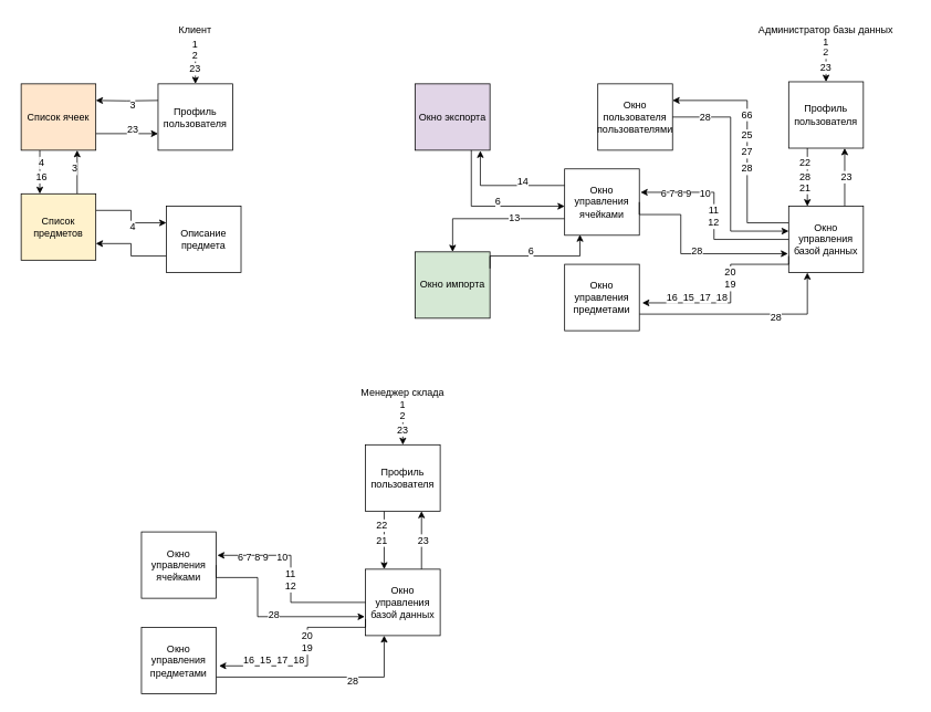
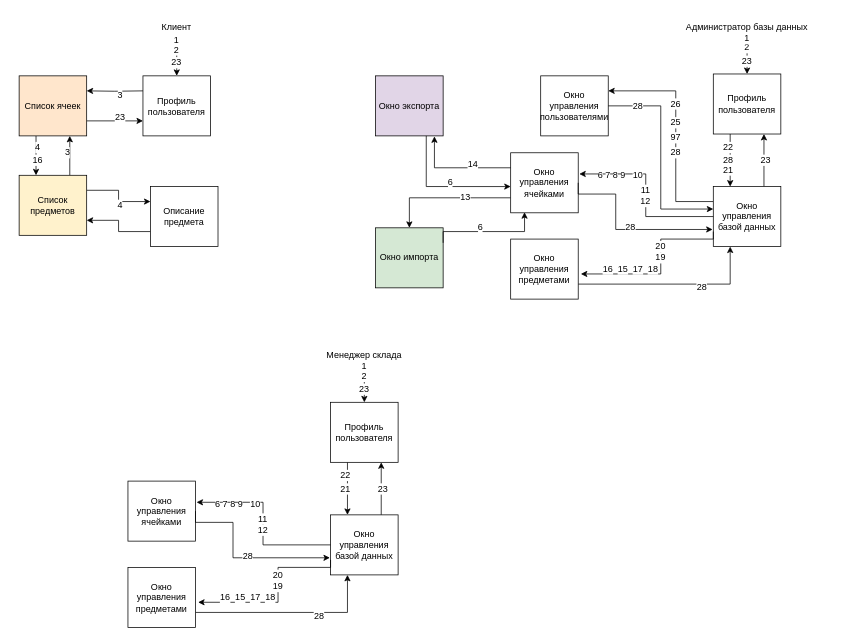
- <mxCell id="41" value="66" style="text;html=1;align=center;verticalAlign=middle;whiteSpace=wrap;rounded=0;labelBackgroundColor=default;" vertex="1" parent="1"><mxGeometry x="870" y="123" width="60" height="30" as="geometry" /></mxCell>
+ <mxCell id="41" value="26" style="text;html=1;align=center;verticalAlign=middle;whiteSpace=wrap;rounded=0;labelBackgroundColor=default;" vertex="1" parent="1"><mxGeometry x="870" y="123" width="60" height="30" as="geometry" /></mxCell>
- <mxCell id="29" value="Окно пользователя пользователями" style="rounded=0;whiteSpace=wrap;html=1;" vertex="1" parent="1"><mxGeometry x="720" y="100.5" width="90" height="80" as="geometry" /></mxCell>
+ <mxCell id="29" value="Окно управления пользователями" style="rounded=0;whiteSpace=wrap;html=1;" vertex="1" parent="1"><mxGeometry x="720" y="100.5" width="90" height="80" as="geometry" /></mxCell>
- <mxCell id="42" value="27" style="text;html=1;align=center;verticalAlign=middle;whiteSpace=wrap;rounded=0;labelBackgroundColor=default;" vertex="1" parent="1"><mxGeometry x="870" y="168" width="60" height="30" as="geometry" /></mxCell>
+ <mxCell id="42" value="97" style="text;html=1;align=center;verticalAlign=middle;whiteSpace=wrap;rounded=0;labelBackgroundColor=default;" vertex="1" parent="1"><mxGeometry x="870" y="168" width="60" height="30" as="geometry" /></mxCell>
